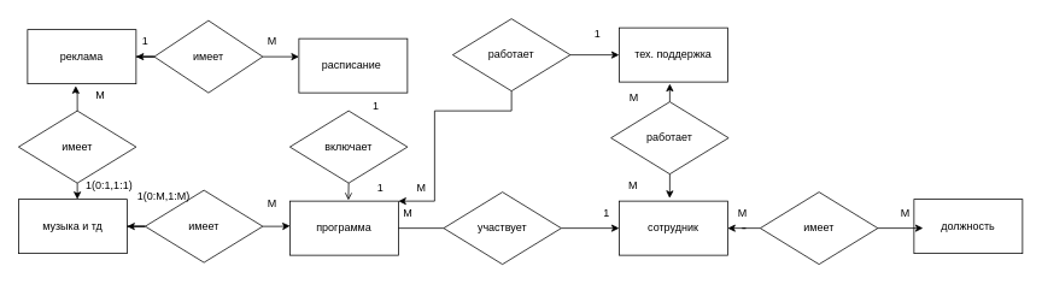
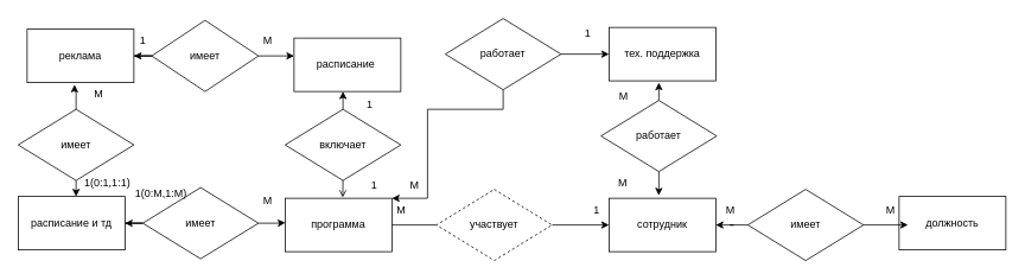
+ <mxCell id="17" style="edgeStyle=orthogonalEdgeStyle;rounded=0;orthogonalLoop=1;jettySize=auto;html=1;entryX=0.455;entryY=0.991;entryDx=0;entryDy=0;entryPerimeter=0;" parent="1" source="16" target="15" edge="1"><mxGeometry relative="1" as="geometry" /></mxCell>
- <mxCell id="21" value="музыка и тд" style="rounded=0;whiteSpace=wrap;html=1;" parent="1" vertex="1"><mxGeometry x="20" y="220" width="120" height="60" as="geometry" /></mxCell>
+ <mxCell id="21" value="расписание и тд" style="rounded=0;whiteSpace=wrap;html=1;" parent="1" vertex="1"><mxGeometry x="20" y="220" width="120" height="60" as="geometry" /></mxCell>
- <mxCell id="6" value="участвует" style="rhombus;whiteSpace=wrap;html=1;" parent="1" vertex="1"><mxGeometry x="490" y="212" width="130" height="80" as="geometry" /></mxCell>
+ <mxCell id="6" value="участвует" style="rhombus;whiteSpace=wrap;html=1;dashed=1;" parent="1" vertex="1"><mxGeometry x="490" y="212" width="130" height="80" as="geometry" /></mxCell>
